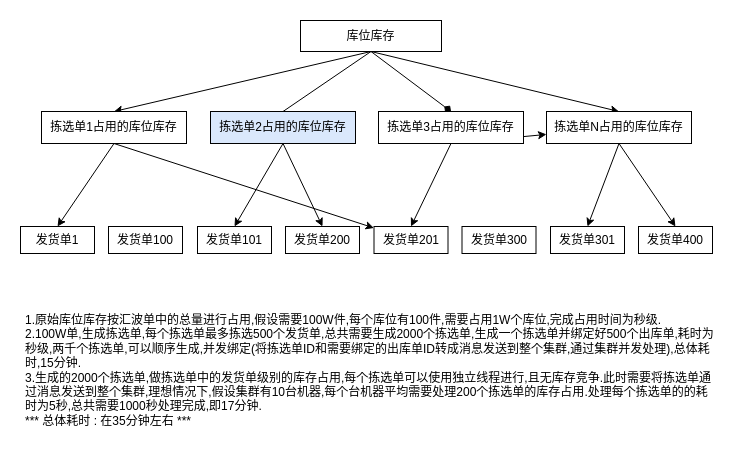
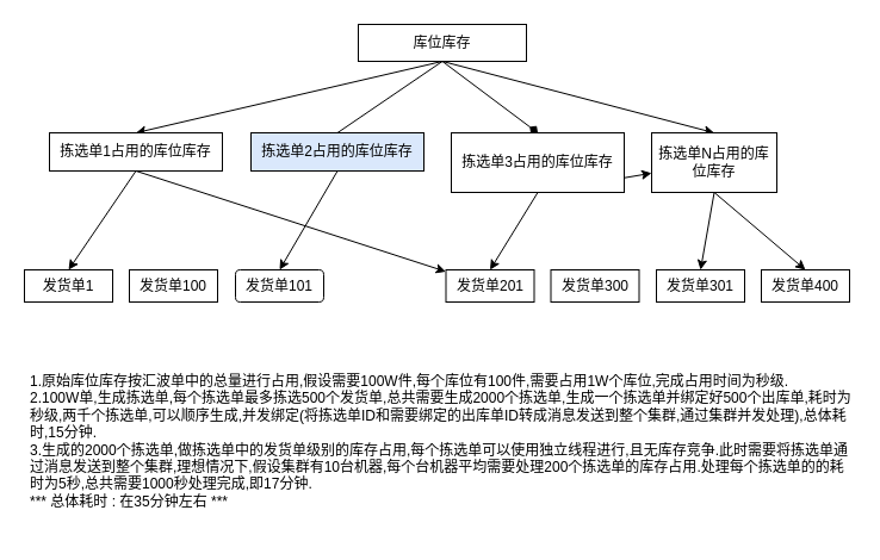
- <mxCell id="15" value="拣选单3占用的库位库存" style="rounded=0;whiteSpace=wrap;html=1;" vertex="1" parent="1"><mxGeometry x="378" y="111" width="145" height="32" as="geometry" /></mxCell>
+ <mxCell id="15" value="拣选单3占用的库位库存" style="rounded=0;whiteSpace=wrap;html=1;" vertex="1" parent="1"><mxGeometry x="378" y="111" width="145" height="50" as="geometry" /></mxCell>
- <mxCell id="18" value="拣选单N占用的库位库存" style="rounded=0;whiteSpace=wrap;html=1;" vertex="1" parent="1"><mxGeometry x="546" y="111" width="145" height="32" as="geometry" /></mxCell>
+ <mxCell id="18" value="拣选单N占用的库位库存" style="rounded=0;whiteSpace=wrap;html=1;" vertex="1" parent="1"><mxGeometry x="546" y="111" width="105" height="50" as="geometry" /></mxCell>
- <mxCell id="11" style="edgeStyle=none;rounded=0;orthogonalLoop=1;jettySize=auto;html=1;entryX=0.5;entryY=0;entryDx=0;entryDy=0;exitX=0.5;exitY=1;exitDx=0;exitDy=0;" edge="1" parent="1" source="12" target="22"><mxGeometry relative="1" as="geometry" /></mxCell>
- <mxCell id="21" value="发货单101" style="rounded=0;whiteSpace=wrap;html=1;" vertex="1" parent="1"><mxGeometry x="197" y="226" width="74" height="27" as="geometry" /></mxCell>
+ <mxCell id="21" value="发货单101" style="whiteSpace=wrap;html=1;rounded=1;" vertex="1" parent="1"><mxGeometry x="197" y="226" width="74" height="27" as="geometry" /></mxCell>
- <mxCell id="22" value="发货单200" style="rounded=0;whiteSpace=wrap;html=1;" vertex="1" parent="1"><mxGeometry x="285" y="226" width="74" height="27" as="geometry" /></mxCell>
